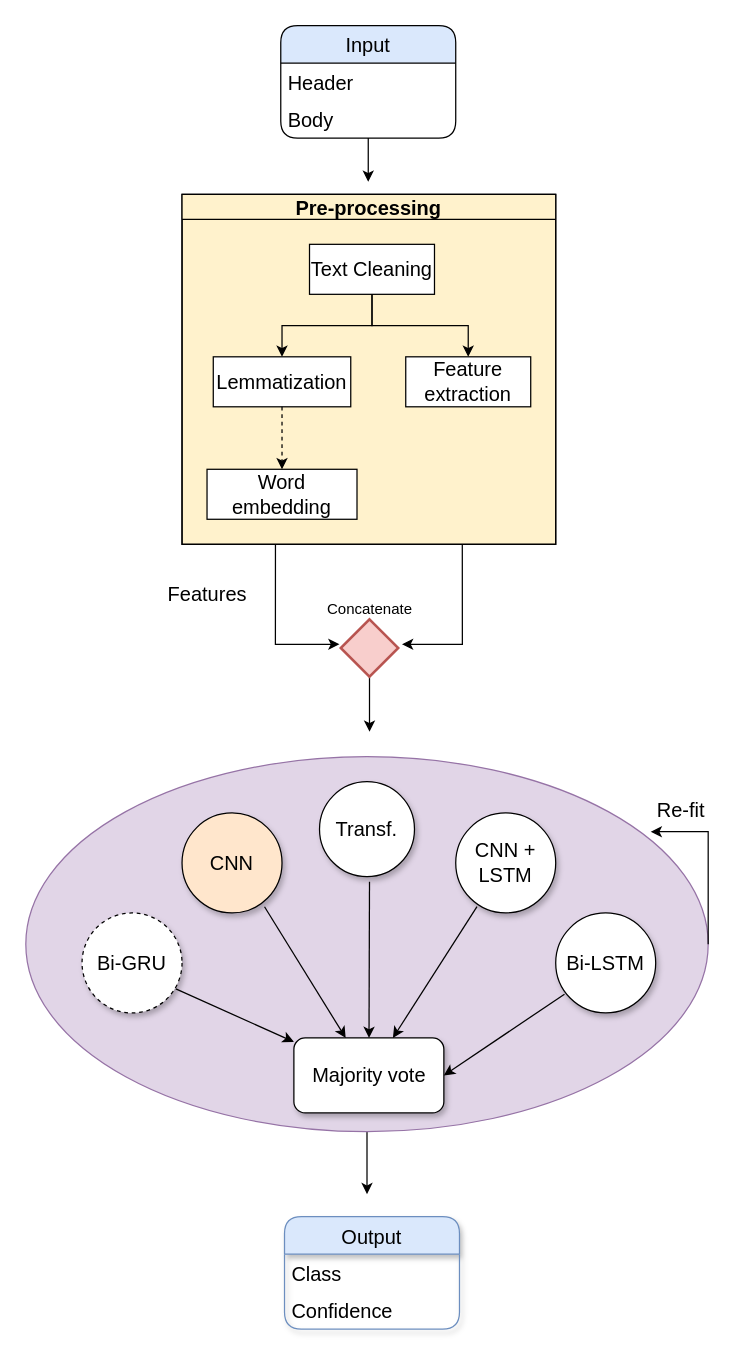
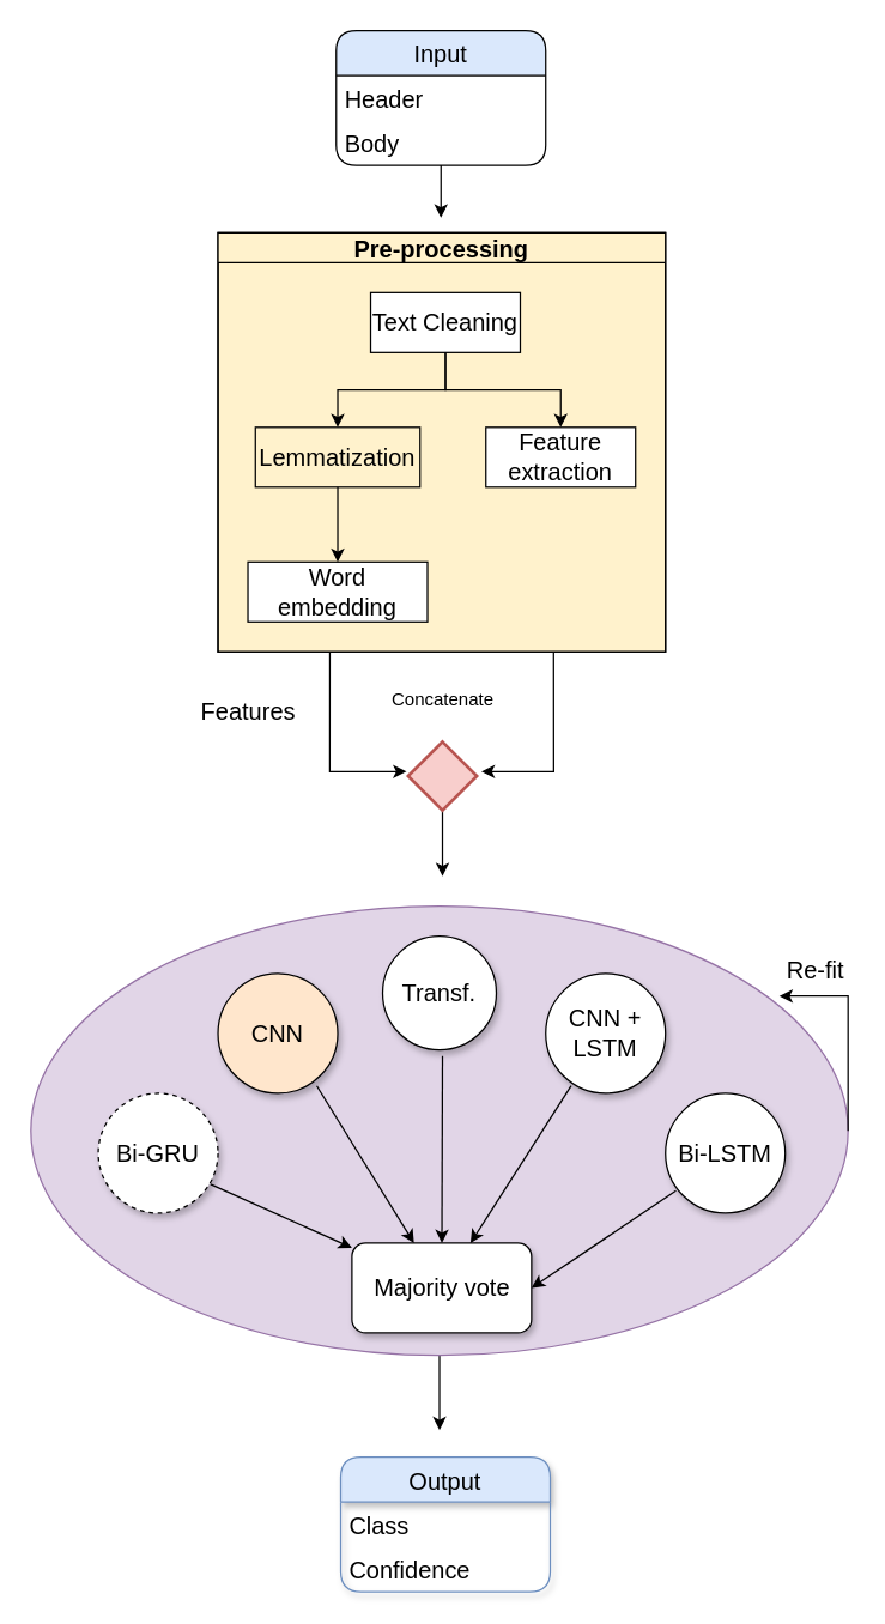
- <mxCell id="9" value="Lemmatization" style="whiteSpace=wrap;html=1;fontSize=16;" parent="7" vertex="1"><mxGeometry x="25" y="130" width="110" height="40" as="geometry" /></mxCell>
+ <mxCell id="9" value="Lemmatization" style="whiteSpace=wrap;html=1;fontSize=16;fillColor=#fff2cc;" parent="7" vertex="1"><mxGeometry x="25" y="130" width="110" height="40" as="geometry" /></mxCell>
- <mxCell id="14" style="edgeStyle=orthogonalEdgeStyle;rounded=0;orthogonalLoop=1;jettySize=auto;html=1;exitX=0.5;exitY=1;exitDx=0;exitDy=0;fontSize=16;dashed=1;" parent="7" source="9" target="13" edge="1"><mxGeometry relative="1" as="geometry"><mxPoint x="77" y="220" as="targetPoint" /></mxGeometry></mxCell>
+ <mxCell id="14" style="edgeStyle=orthogonalEdgeStyle;rounded=0;orthogonalLoop=1;jettySize=auto;html=1;exitX=0.5;exitY=1;exitDx=0;exitDy=0;fontSize=16;" parent="7" source="9" target="13" edge="1"><mxGeometry relative="1" as="geometry"><mxPoint x="77" y="220" as="targetPoint" /></mxGeometry></mxCell>
- <mxCell id="38" value="&lt;font style=&quot;font-size: 12px&quot;&gt;Concatenate&lt;/font&gt;" style="text;html=1;align=center;verticalAlign=middle;resizable=0;points=[];autosize=1;strokeColor=none;fillColor=none;fontSize=16;" parent="1" vertex="1"><mxGeometry x="255" y="475" width="80" height="20" as="geometry" /></mxCell>
+ <mxCell id="38" value="&lt;font style=&quot;font-size: 12px&quot;&gt;Concatenate&lt;/font&gt;" style="text;html=1;align=center;verticalAlign=middle;resizable=0;points=[];autosize=1;strokeColor=none;fillColor=none;fontSize=16;" parent="1" vertex="1"><mxGeometry x="255" y="455" width="80" height="20" as="geometry" /></mxCell>
